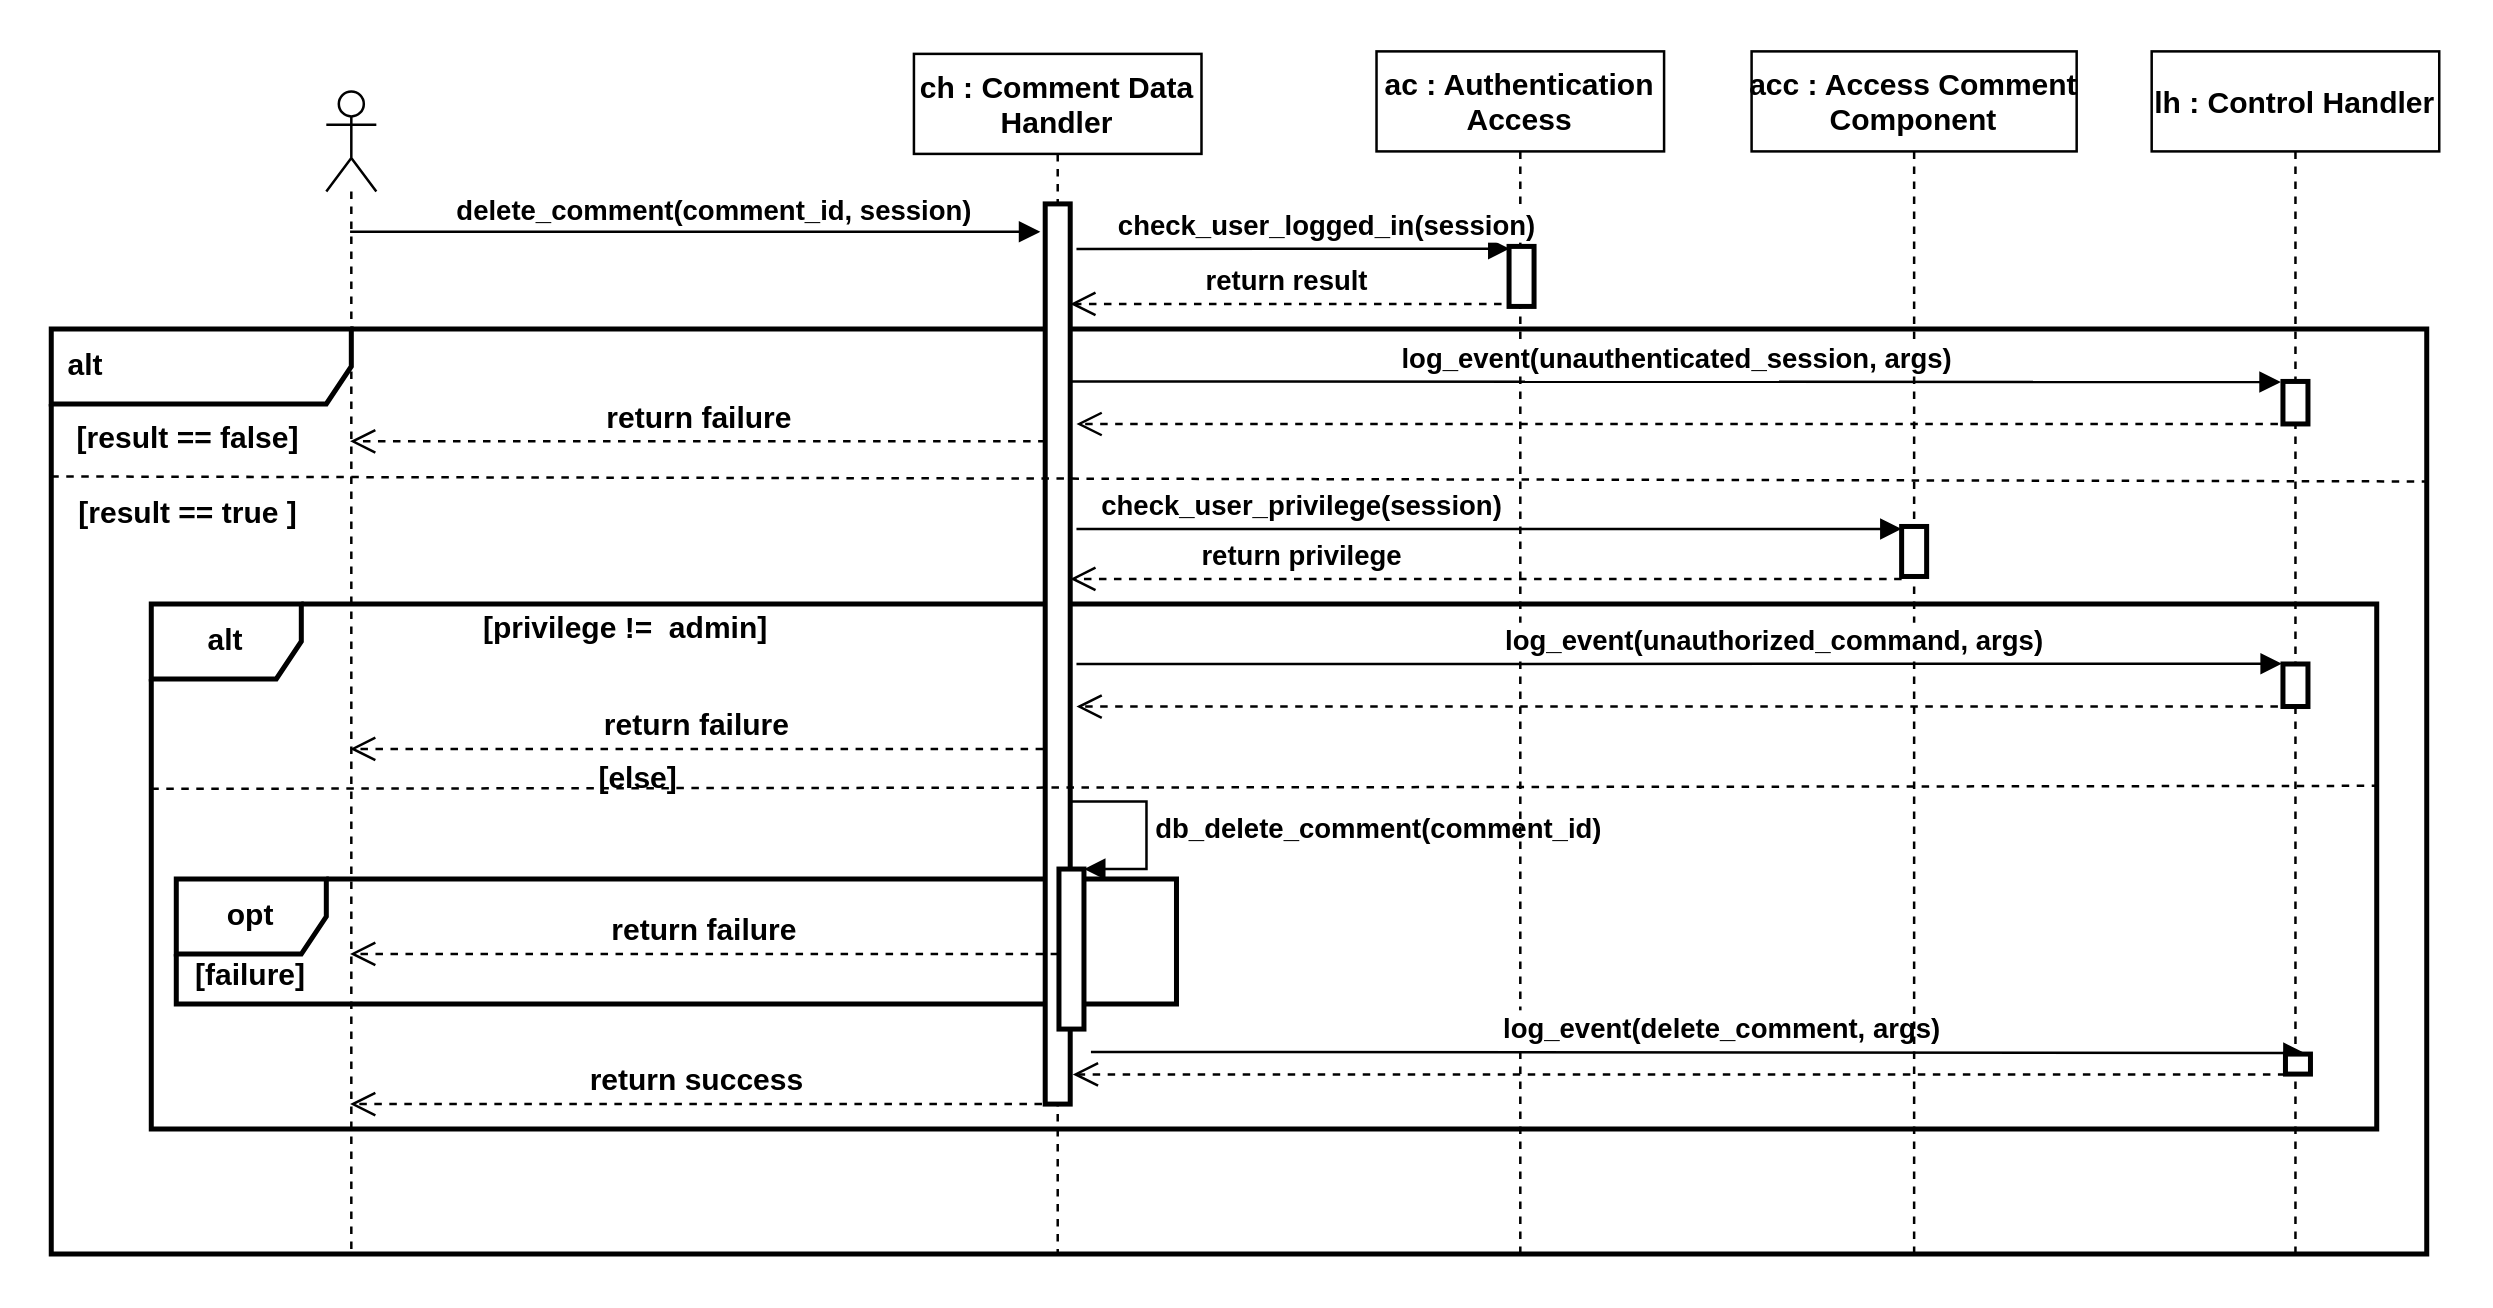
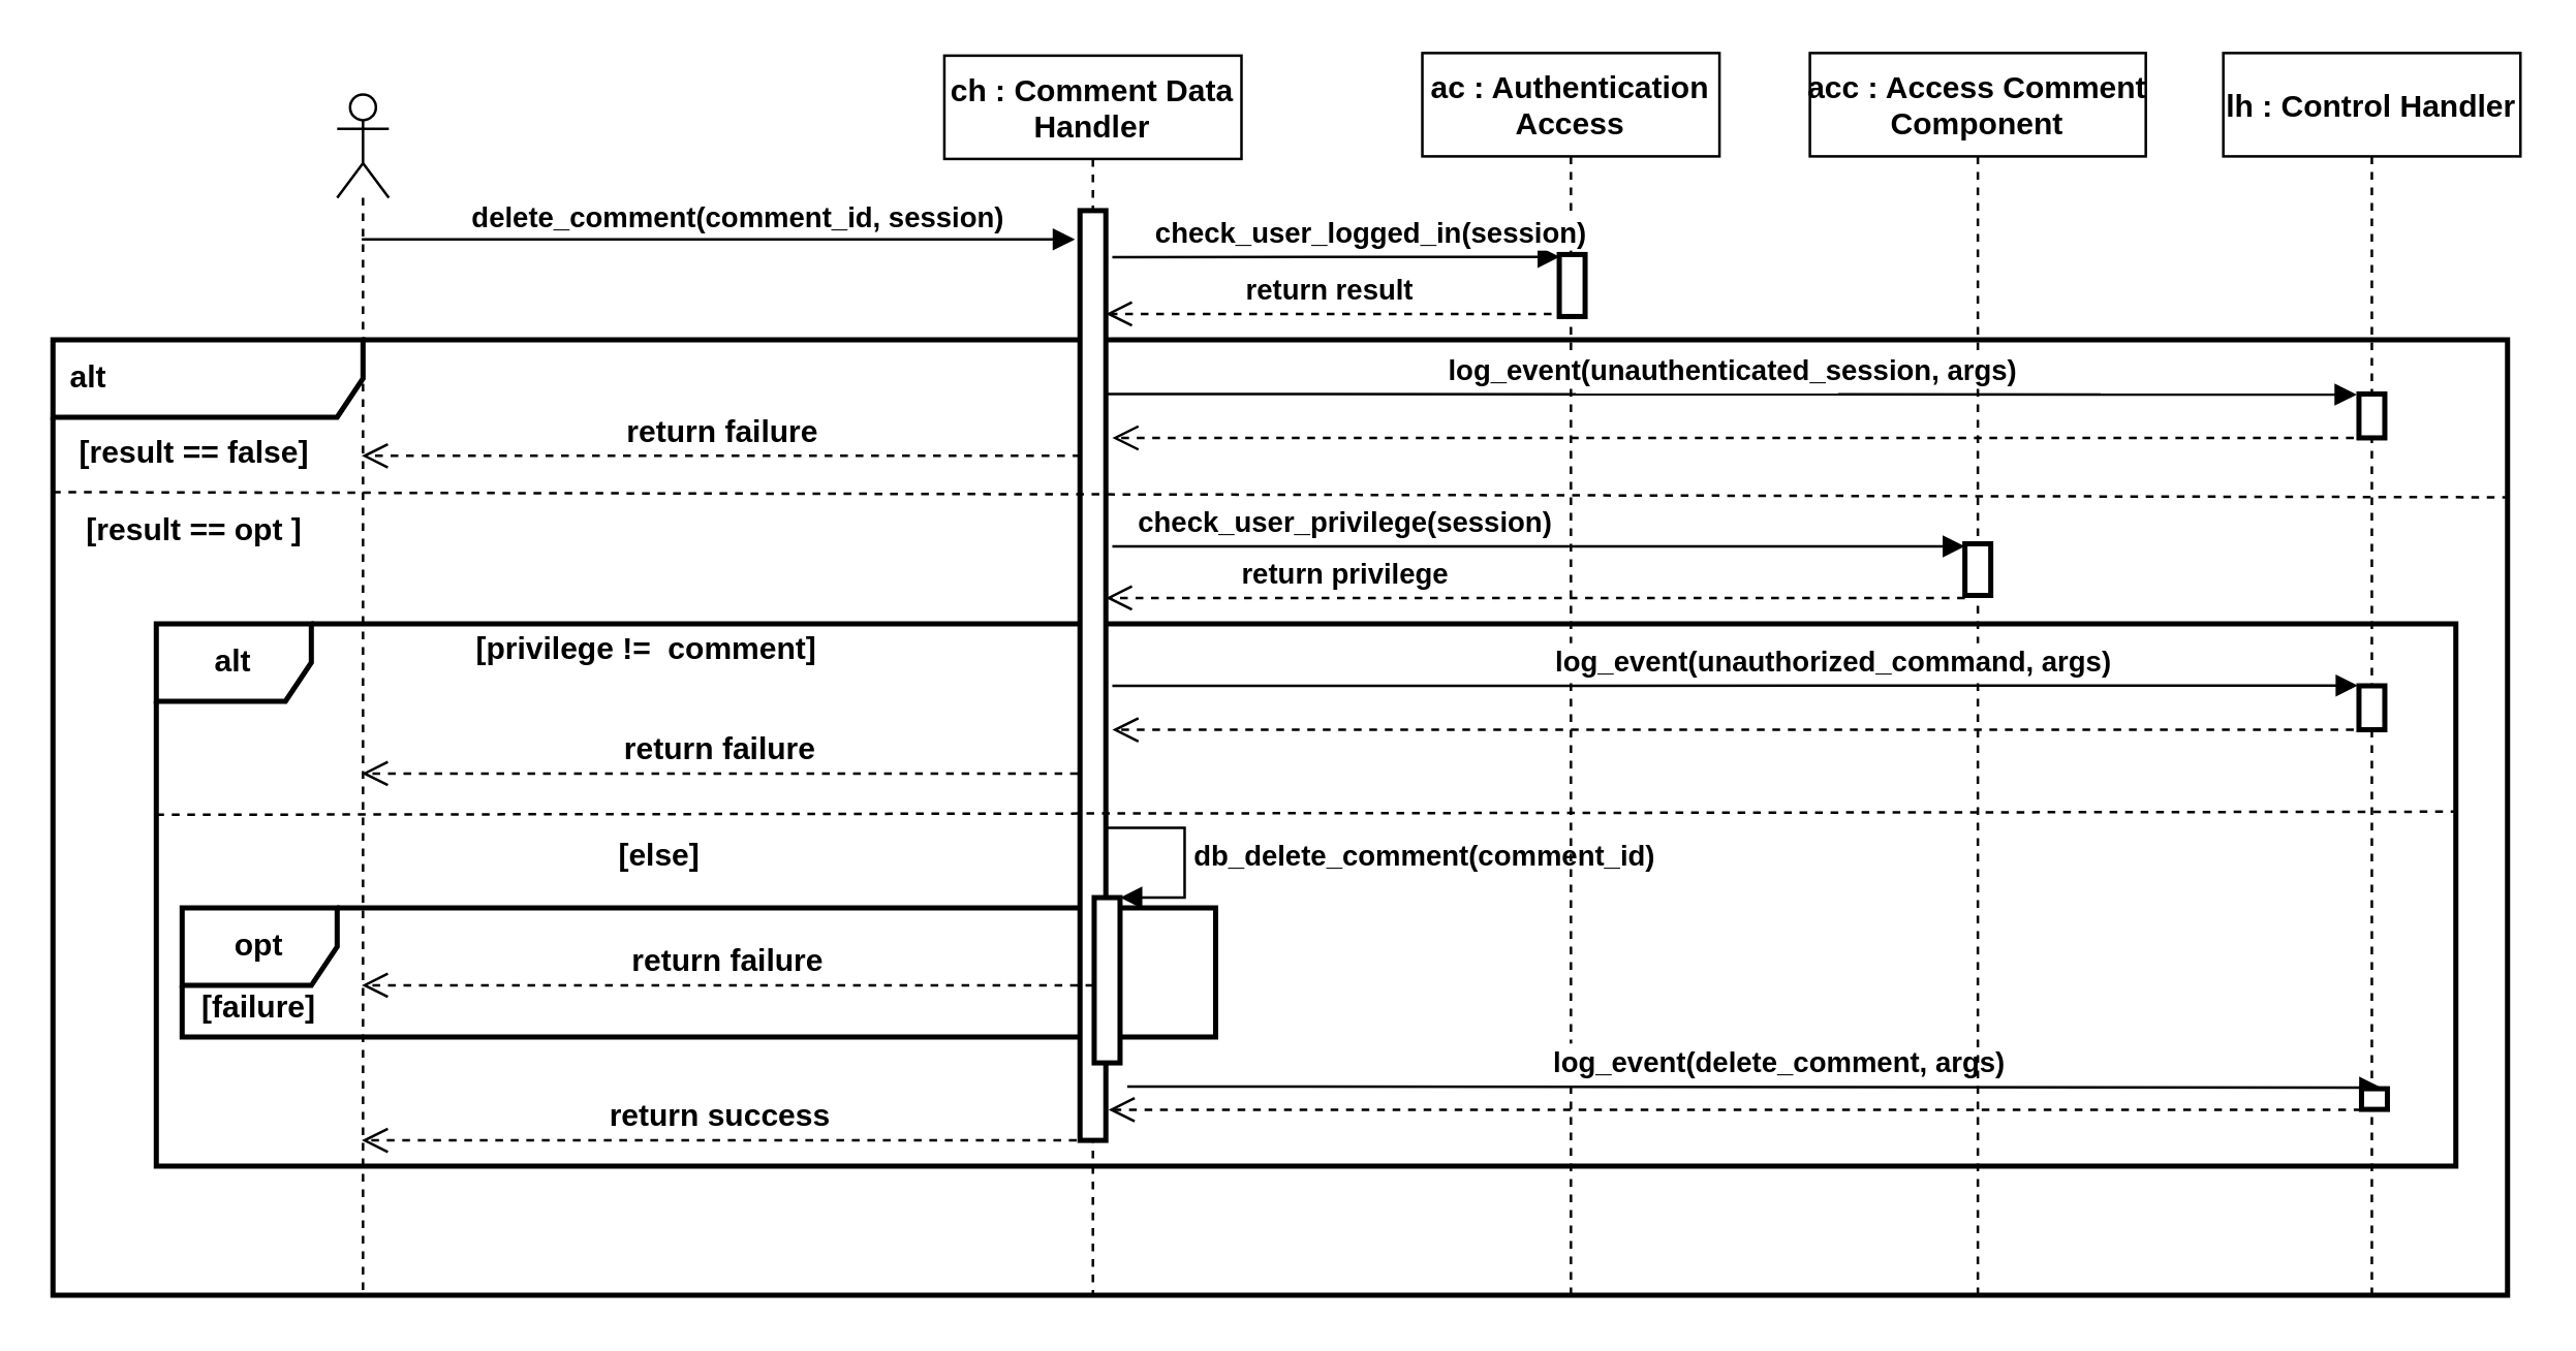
- <mxCell id="18" value="&lt;b&gt;[result == true ]&lt;br&gt;&lt;/b&gt;" style="text;html=1;strokeColor=none;fillColor=none;align=center;verticalAlign=middle;whiteSpace=wrap;rounded=0;" parent="1" vertex="1"><mxGeometry x="20" y="190" width="110" height="30" as="geometry" /></mxCell>
+ <mxCell id="18" value="&lt;b&gt;[result == opt ]&lt;br&gt;&lt;/b&gt;" style="text;html=1;strokeColor=none;fillColor=none;align=center;verticalAlign=middle;whiteSpace=wrap;rounded=0;" parent="1" vertex="1"><mxGeometry x="20" y="190" width="110" height="30" as="geometry" /></mxCell>
- <mxCell id="21" value="&lt;div&gt;&lt;b&gt;[privilege !=&amp;nbsp; admin]&lt;/b&gt;&lt;/div&gt;" style="text;html=1;strokeColor=none;fillColor=none;align=center;verticalAlign=middle;whiteSpace=wrap;rounded=0;fontSize=12;" parent="1" vertex="1"><mxGeometry x="140" y="241" width="220" height="20" as="geometry" /></mxCell>
+ <mxCell id="21" value="&lt;div&gt;&lt;b&gt;[privilege !=&amp;nbsp; comment]&lt;/b&gt;&lt;/div&gt;" style="text;html=1;strokeColor=none;fillColor=none;align=center;verticalAlign=middle;whiteSpace=wrap;rounded=0;fontSize=12;" parent="1" vertex="1"><mxGeometry x="140" y="241" width="220" height="20" as="geometry" /></mxCell>
- <mxCell id="22" value="&lt;b&gt;[else]&lt;/b&gt;" style="text;html=1;strokeColor=none;fillColor=none;align=center;verticalAlign=middle;whiteSpace=wrap;rounded=0;fontSize=12;" parent="1" vertex="1"><mxGeometry x="170" y="301" width="170" height="20" as="geometry" /></mxCell>
+ <mxCell id="22" value="&lt;b&gt;[else]&lt;/b&gt;" style="text;html=1;strokeColor=none;fillColor=none;align=center;verticalAlign=middle;whiteSpace=wrap;rounded=0;fontSize=12;" parent="1" vertex="1"><mxGeometry x="170" y="321" width="170" height="20" as="geometry" /></mxCell>
